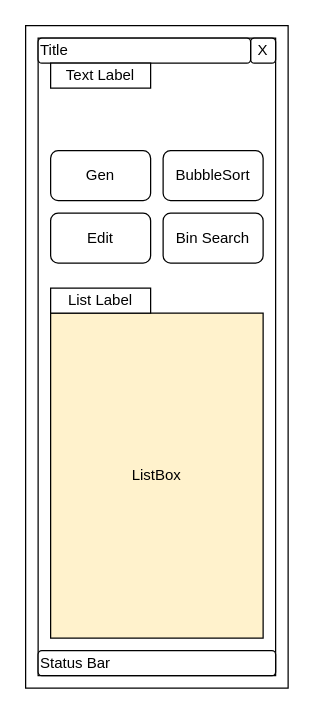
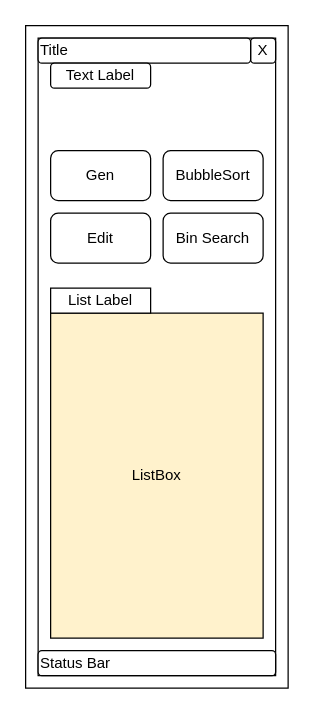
- <mxCell id="12" value="Text Label" style="rounded=0;whiteSpace=wrap;html=1;" parent="1" vertex="1"><mxGeometry x="40" y="50" width="80" height="20" as="geometry" /></mxCell>
+ <mxCell id="12" value="Text Label" style="whiteSpace=wrap;html=1;rounded=1;" parent="1" vertex="1"><mxGeometry x="40" y="50" width="80" height="20" as="geometry" /></mxCell>
